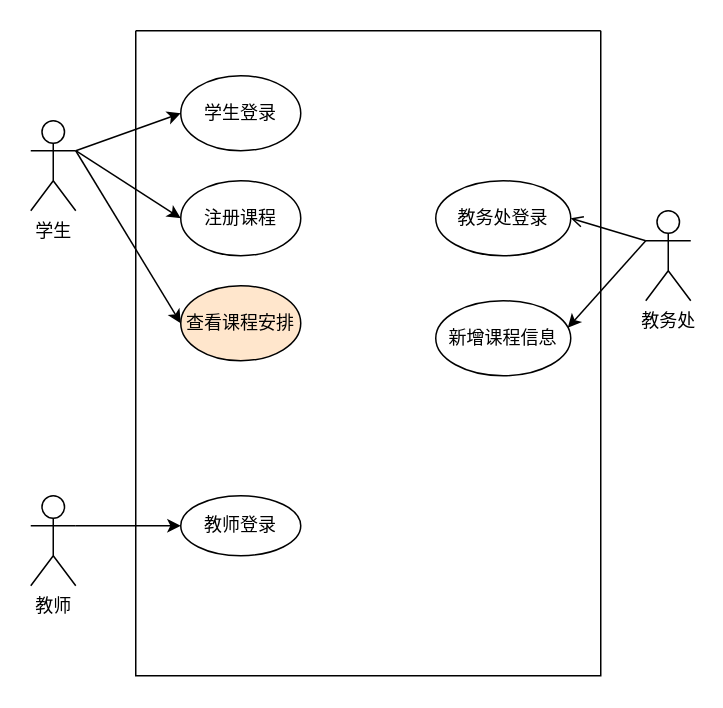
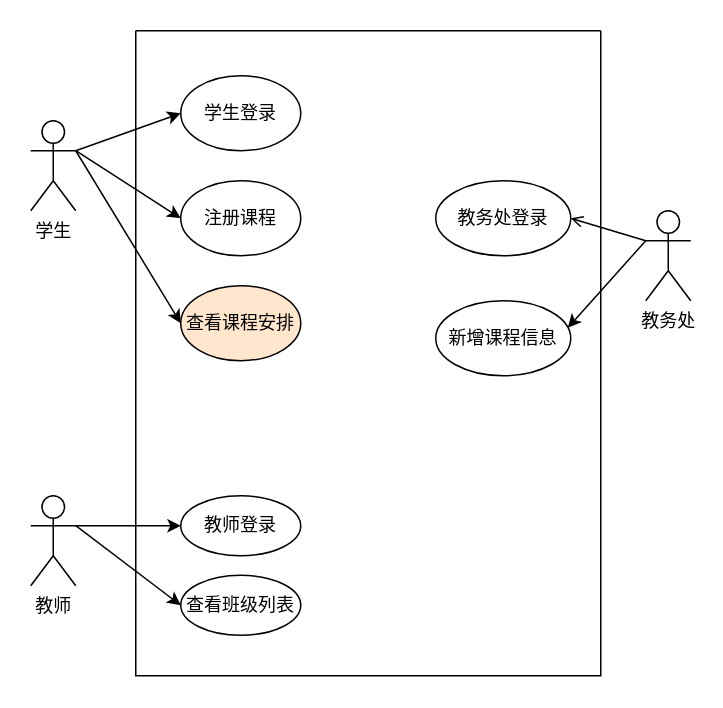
+ <mxCell id="17" value="" style="endArrow=classic;html=1;rounded=0;entryX=0;entryY=0.5;entryDx=0;entryDy=0;exitX=1;exitY=0.333;exitDx=0;exitDy=0;exitPerimeter=0;" edge="1" parent="1" source="4" target="11"><mxGeometry width="50" height="50" relative="1" as="geometry"><mxPoint x="60" y="360" as="sourcePoint" /><mxPoint x="130" y="360" as="targetPoint" /></mxGeometry></mxCell>
+ <mxCell id="11" value="查看班级列表" style="ellipse;whiteSpace=wrap;html=1;" vertex="1" parent="5"><mxGeometry x="30" y="363" width="80" height="40" as="geometry" /></mxCell>
